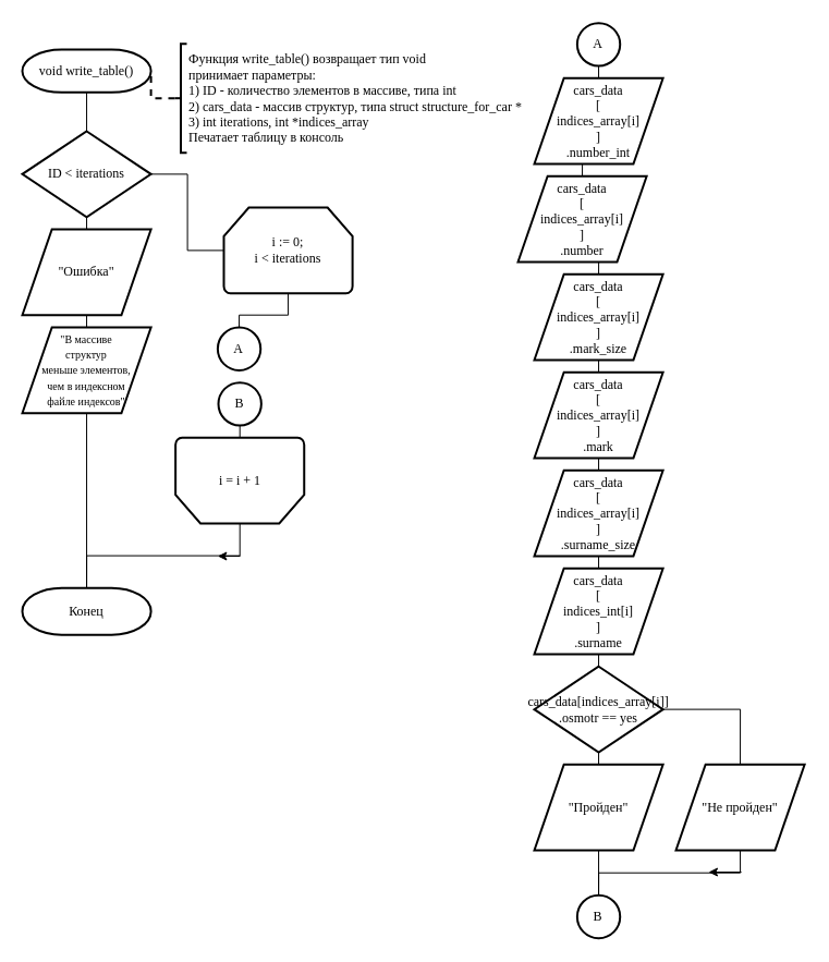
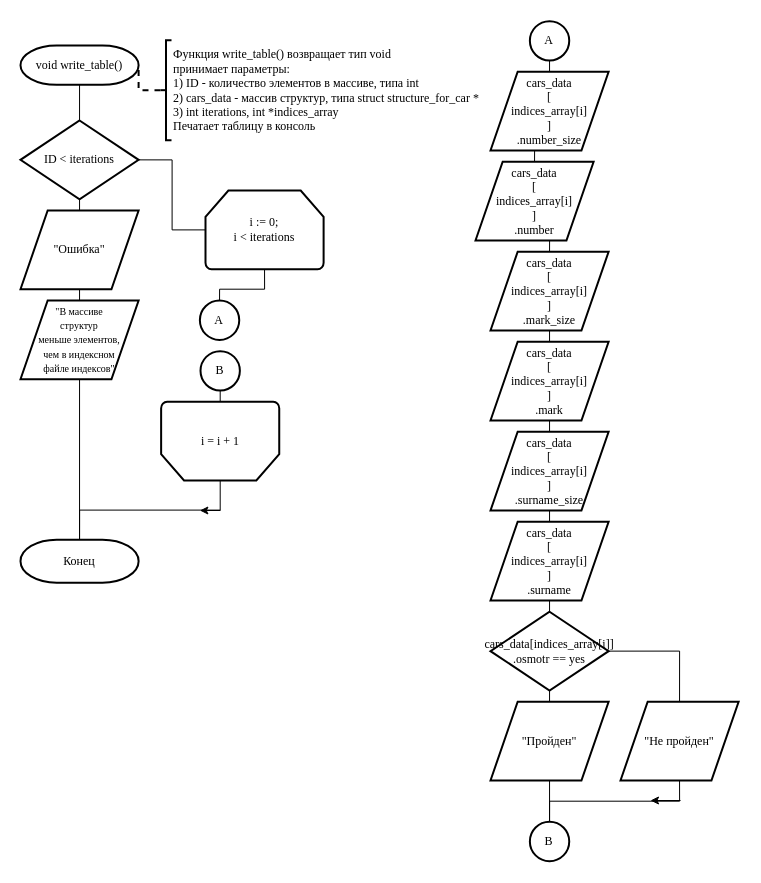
- <mxCell id="14" value="cars_data&lt;br&gt;[&lt;br&gt;indices_array[i]&lt;br&gt;]&lt;br&gt;.number_int" style="shape=parallelogram;html=1;strokeWidth=2;perimeter=parallelogramPerimeter;whiteSpace=wrap;rounded=0;arcSize=12;size=0.23;fontFamily=Times New Roman;" vertex="1" parent="1"><mxGeometry x="490" y="71.26" width="118.11" height="78.74" as="geometry" /></mxCell>
+ <mxCell id="14" value="cars_data&lt;br&gt;[&lt;br&gt;indices_array[i]&lt;br&gt;]&lt;br&gt;.number_size" style="shape=parallelogram;html=1;strokeWidth=2;perimeter=parallelogramPerimeter;whiteSpace=wrap;rounded=0;arcSize=12;size=0.23;fontFamily=Times New Roman;" vertex="1" parent="1"><mxGeometry x="490" y="71.26" width="118.11" height="78.74" as="geometry" /></mxCell>
- <mxCell id="24" value="cars_data&lt;br&gt;[&lt;br&gt;indices_int[i]&lt;br&gt;]&lt;br&gt;.surname" style="shape=parallelogram;html=1;strokeWidth=2;perimeter=parallelogramPerimeter;whiteSpace=wrap;rounded=0;arcSize=12;size=0.23;fontFamily=Times New Roman;" vertex="1" parent="1"><mxGeometry x="490" y="521.26" width="118.11" height="78.74" as="geometry" /></mxCell>
+ <mxCell id="24" value="cars_data&lt;br&gt;[&lt;br&gt;indices_array[i]&lt;br&gt;]&lt;br&gt;.surname" style="shape=parallelogram;html=1;strokeWidth=2;perimeter=parallelogramPerimeter;whiteSpace=wrap;rounded=0;arcSize=12;size=0.23;fontFamily=Times New Roman;" vertex="1" parent="1"><mxGeometry x="490" y="521.26" width="118.11" height="78.74" as="geometry" /></mxCell>
